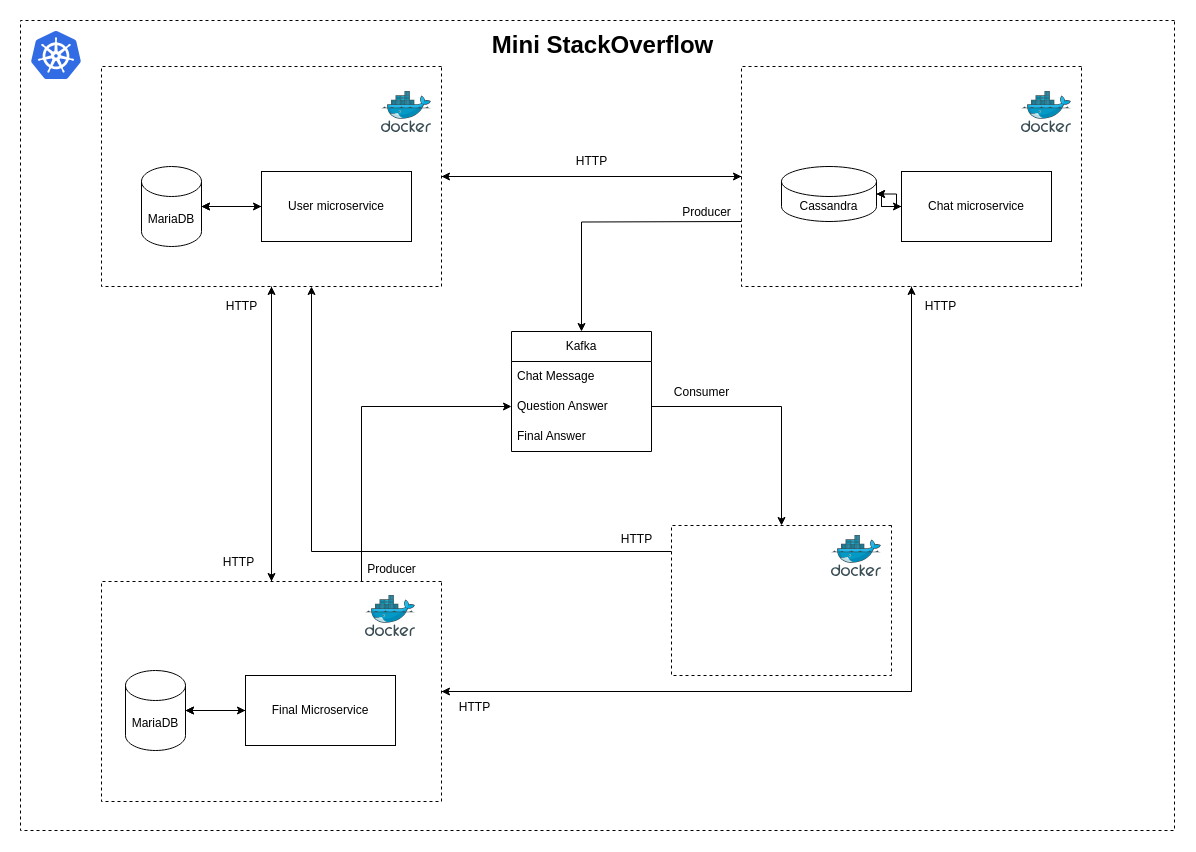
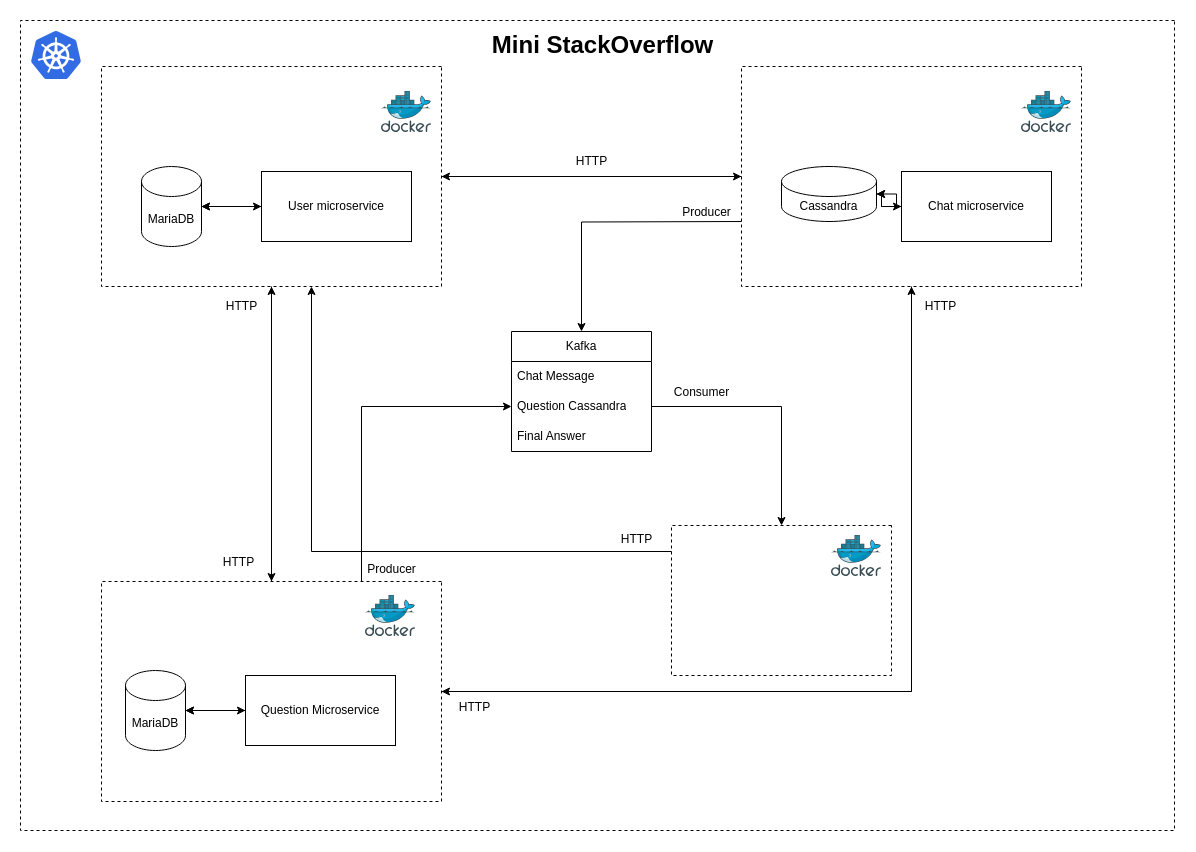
- <mxCell id="42" value="Question Answer" style="text;strokeColor=none;fillColor=none;align=left;verticalAlign=middle;spacingLeft=4;spacingRight=4;overflow=hidden;points=[[0,0.5],[1,0.5]];portConstraint=eastwest;rotatable=0;whiteSpace=wrap;html=1;" parent="40" vertex="1"><mxGeometry y="60" width="140" height="30" as="geometry" /></mxCell>
+ <mxCell id="42" value="Question Cassandra" style="text;strokeColor=none;fillColor=none;align=left;verticalAlign=middle;spacingLeft=4;spacingRight=4;overflow=hidden;points=[[0,0.5],[1,0.5]];portConstraint=eastwest;rotatable=0;whiteSpace=wrap;html=1;" parent="40" vertex="1"><mxGeometry y="60" width="140" height="30" as="geometry" /></mxCell>
- <mxCell id="23" value="Final Microservice" style="rounded=0;whiteSpace=wrap;html=1;labelBackgroundColor=none;fillColor=default;" parent="1" vertex="1"><mxGeometry x="245" y="675" width="150" height="70" as="geometry" /></mxCell>
+ <mxCell id="23" value="Question Microservice" style="rounded=0;whiteSpace=wrap;html=1;labelBackgroundColor=none;fillColor=default;" parent="1" vertex="1"><mxGeometry x="245" y="675" width="150" height="70" as="geometry" /></mxCell>
